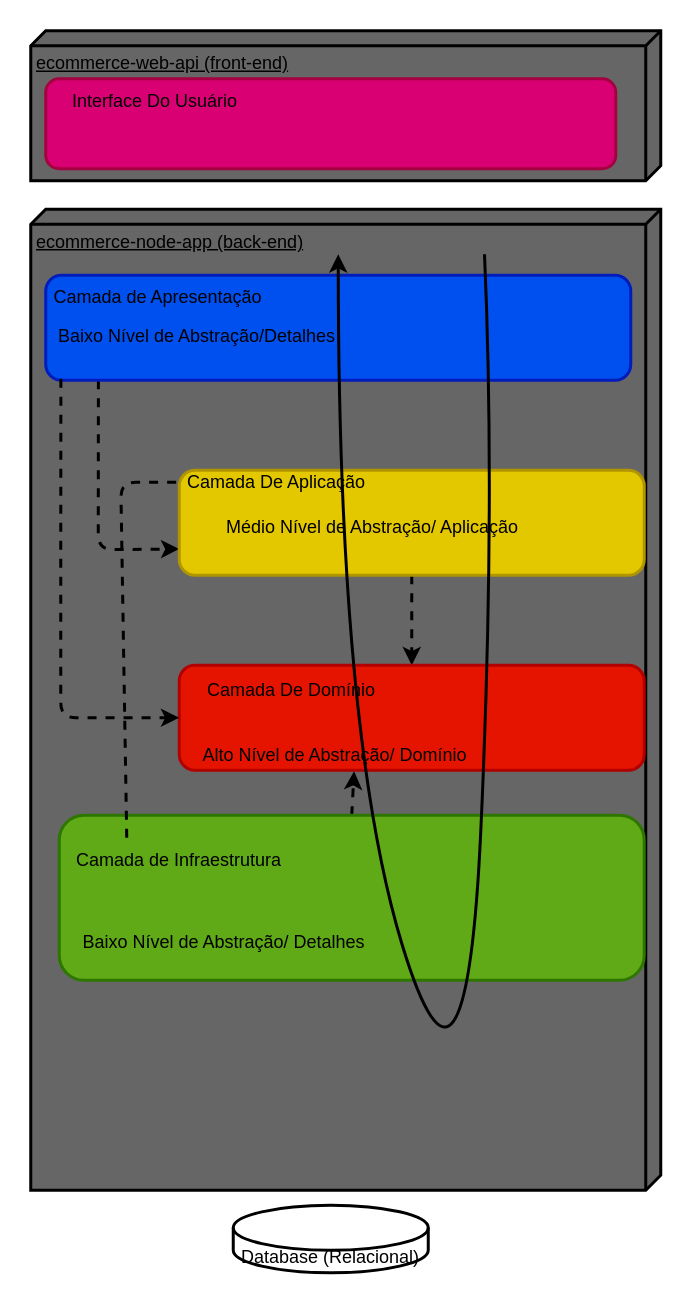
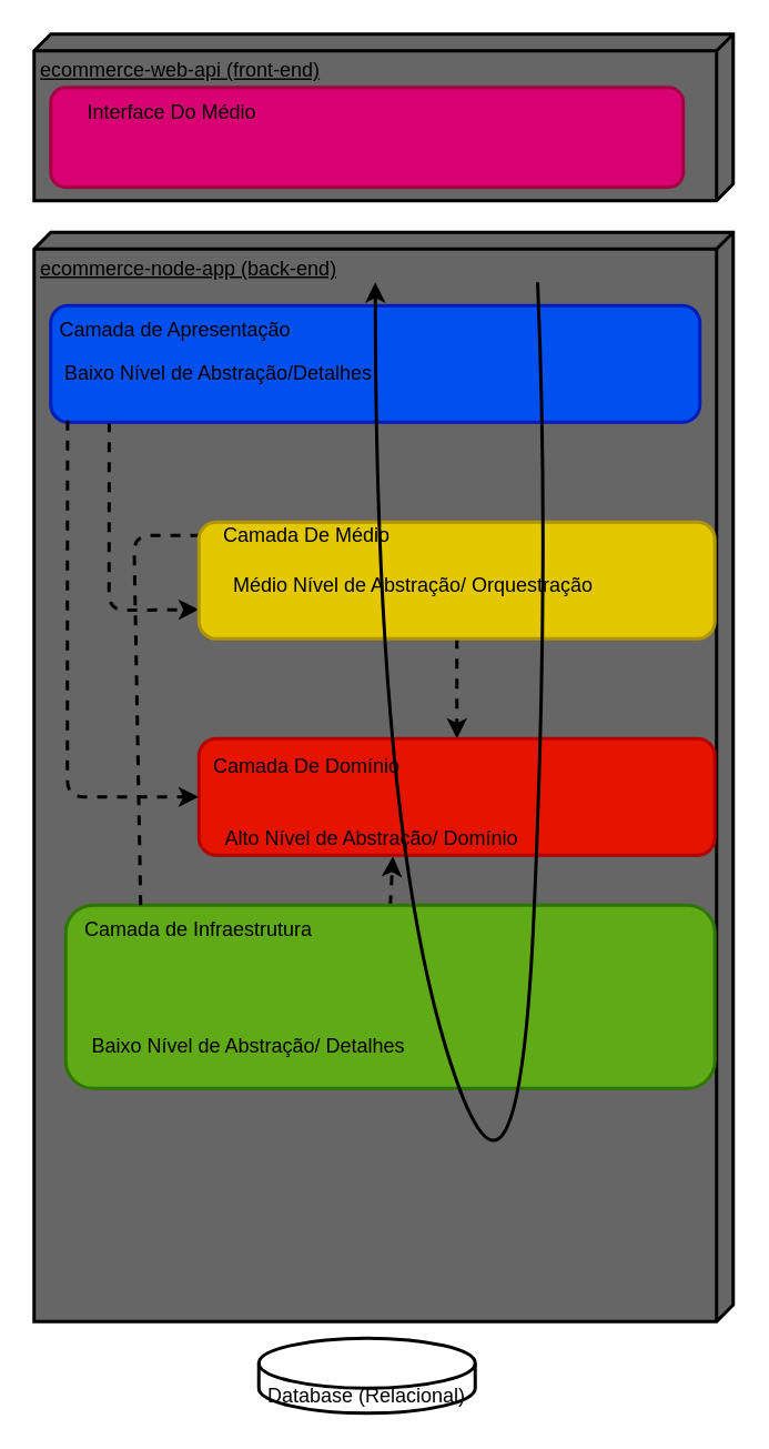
- <mxCell id="10" value="Interface Do Usuário" style="text;html=1;strokeColor=none;fillColor=none;align=center;verticalAlign=middle;whiteSpace=wrap;rounded=0;strokeWidth=2;" parent="1" vertex="1"><mxGeometry x="28" y="52" width="150" height="30" as="geometry" /></mxCell>
+ <mxCell id="10" value="Interface Do Médio" style="text;html=1;strokeColor=none;fillColor=none;align=center;verticalAlign=middle;whiteSpace=wrap;rounded=0;strokeWidth=2;" parent="1" vertex="1"><mxGeometry x="28" y="52" width="150" height="30" as="geometry" /></mxCell>
- <mxCell id="16" value="Camada De Aplicação" style="text;html=1;strokeColor=none;fillColor=none;align=center;verticalAlign=middle;whiteSpace=wrap;rounded=0;" parent="1" vertex="1"><mxGeometry x="119" y="306" width="130" height="30" as="geometry" /></mxCell>
+ <mxCell id="16" value="Camada De Médio" style="text;html=1;strokeColor=none;fillColor=none;align=center;verticalAlign=middle;whiteSpace=wrap;rounded=0;" parent="1" vertex="1"><mxGeometry x="119" y="306" width="130" height="30" as="geometry" /></mxCell>
- <mxCell id="24" value="Médio Nível de Abstração/ Aplicação" style="text;html=1;strokeColor=none;fillColor=none;align=center;verticalAlign=middle;whiteSpace=wrap;rounded=0;" parent="1" vertex="1"><mxGeometry x="126" y="336" width="244" height="30" as="geometry" /></mxCell>
+ <mxCell id="24" value="Médio Nível de Abstração/ Orquestração" style="text;html=1;strokeColor=none;fillColor=none;align=center;verticalAlign=middle;whiteSpace=wrap;rounded=0;" parent="1" vertex="1"><mxGeometry x="126" y="336" width="244" height="30" as="geometry" /></mxCell>
- <mxCell id="18" value="Camada De Domínio" style="text;html=1;strokeColor=none;fillColor=none;align=center;verticalAlign=middle;whiteSpace=wrap;rounded=0;" parent="1" vertex="1"><mxGeometry x="135" y="445" width="118" height="30" as="geometry" /></mxCell>
+ <mxCell id="18" value="Camada De Domínio" style="text;html=1;strokeColor=none;fillColor=none;align=center;verticalAlign=middle;whiteSpace=wrap;rounded=0;" parent="1" vertex="1"><mxGeometry x="125" y="445" width="118" height="30" as="geometry" /></mxCell>
- <mxCell id="13" value="Camada de Infraestrutura" style="text;html=1;strokeColor=none;fillColor=none;align=center;verticalAlign=middle;whiteSpace=wrap;rounded=0;strokeWidth=2;" parent="1" vertex="1"><mxGeometry x="49" y="558" width="140" height="30" as="geometry" /></mxCell>
+ <mxCell id="13" value="Camada de Infraestrutura" style="text;html=1;strokeColor=none;fillColor=none;align=center;verticalAlign=middle;whiteSpace=wrap;rounded=0;strokeWidth=2;" parent="1" vertex="1"><mxGeometry x="49" y="543" width="140" height="30" as="geometry" /></mxCell>
